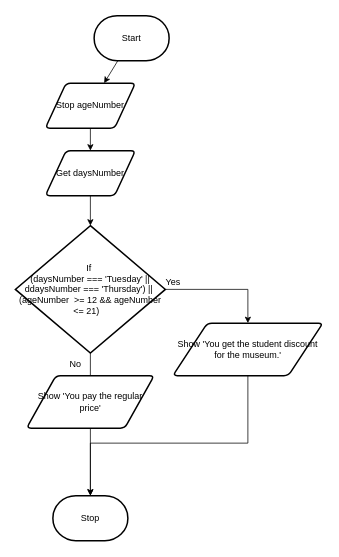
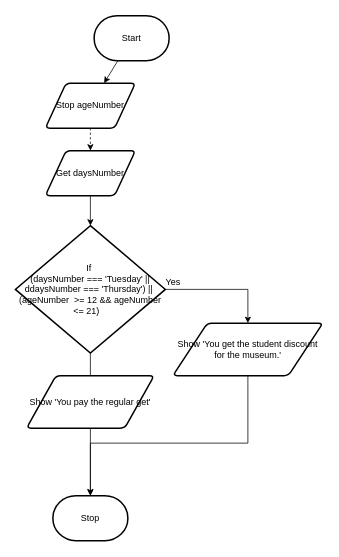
- <mxCell id="5" value="" style="edgeStyle=none;html=1;" edge="1" parent="1" source="6" target="8"><mxGeometry relative="1" as="geometry" /></mxCell>
+ <mxCell id="5" value="" style="edgeStyle=none;html=1;dashed=1;" edge="1" parent="1" source="6" target="8"><mxGeometry relative="1" as="geometry" /></mxCell>
- <mxCell id="15" value="No" style="text;html=1;align=center;verticalAlign=middle;resizable=0;points=[];autosize=1;strokeColor=none;fillColor=none;" vertex="1" parent="1"><mxGeometry x="80" y="470" width="40" height="30" as="geometry" /></mxCell>
- <mxCell id="16" value="Show 'You pay the regular price'" style="shape=parallelogram;html=1;strokeWidth=2;perimeter=parallelogramPerimeter;whiteSpace=wrap;rounded=1;arcSize=12;size=0.23;" vertex="1" parent="1"><mxGeometry x="35" y="500" width="170" height="70" as="geometry" /></mxCell>
+ <mxCell id="16" value="Show 'You pay the regular get'" style="shape=parallelogram;html=1;strokeWidth=2;perimeter=parallelogramPerimeter;whiteSpace=wrap;rounded=1;arcSize=12;size=0.23;" vertex="1" parent="1"><mxGeometry x="35" y="500" width="170" height="70" as="geometry" /></mxCell>
